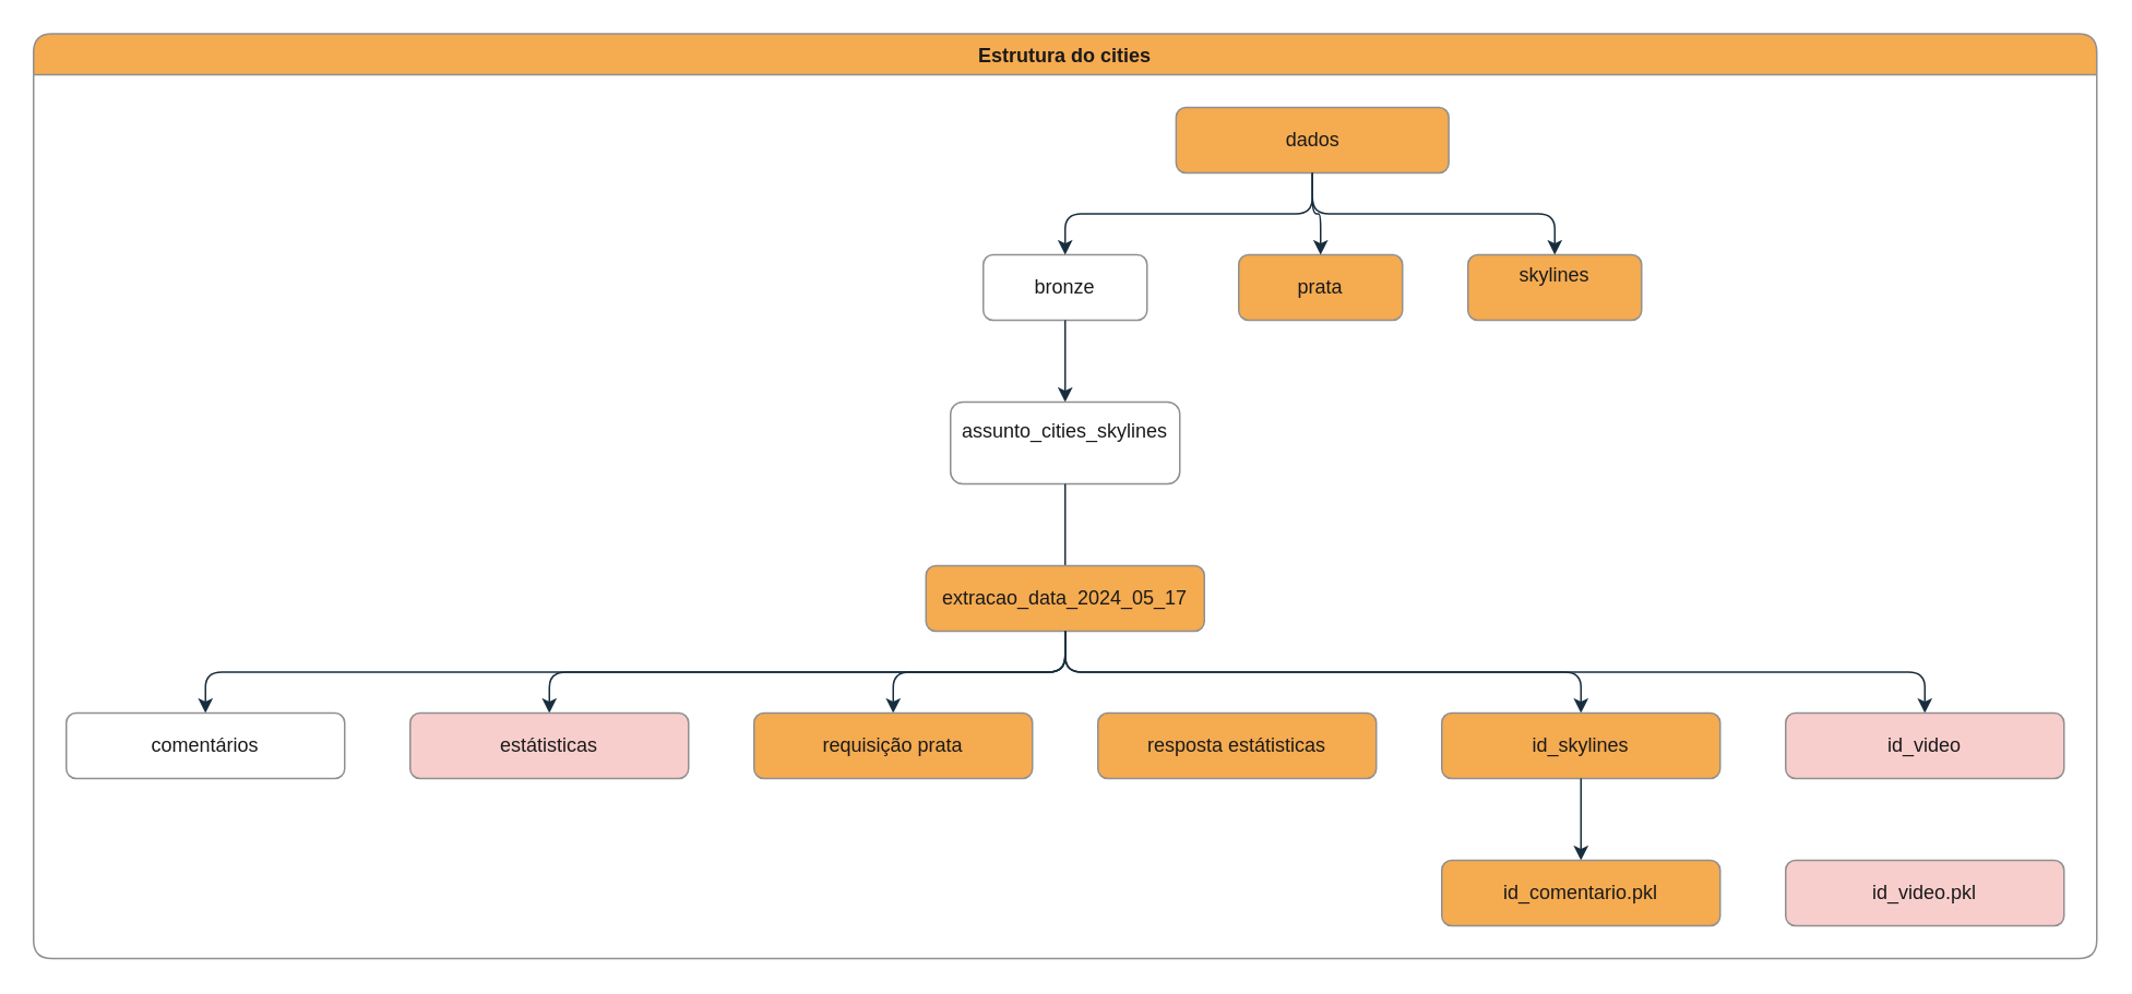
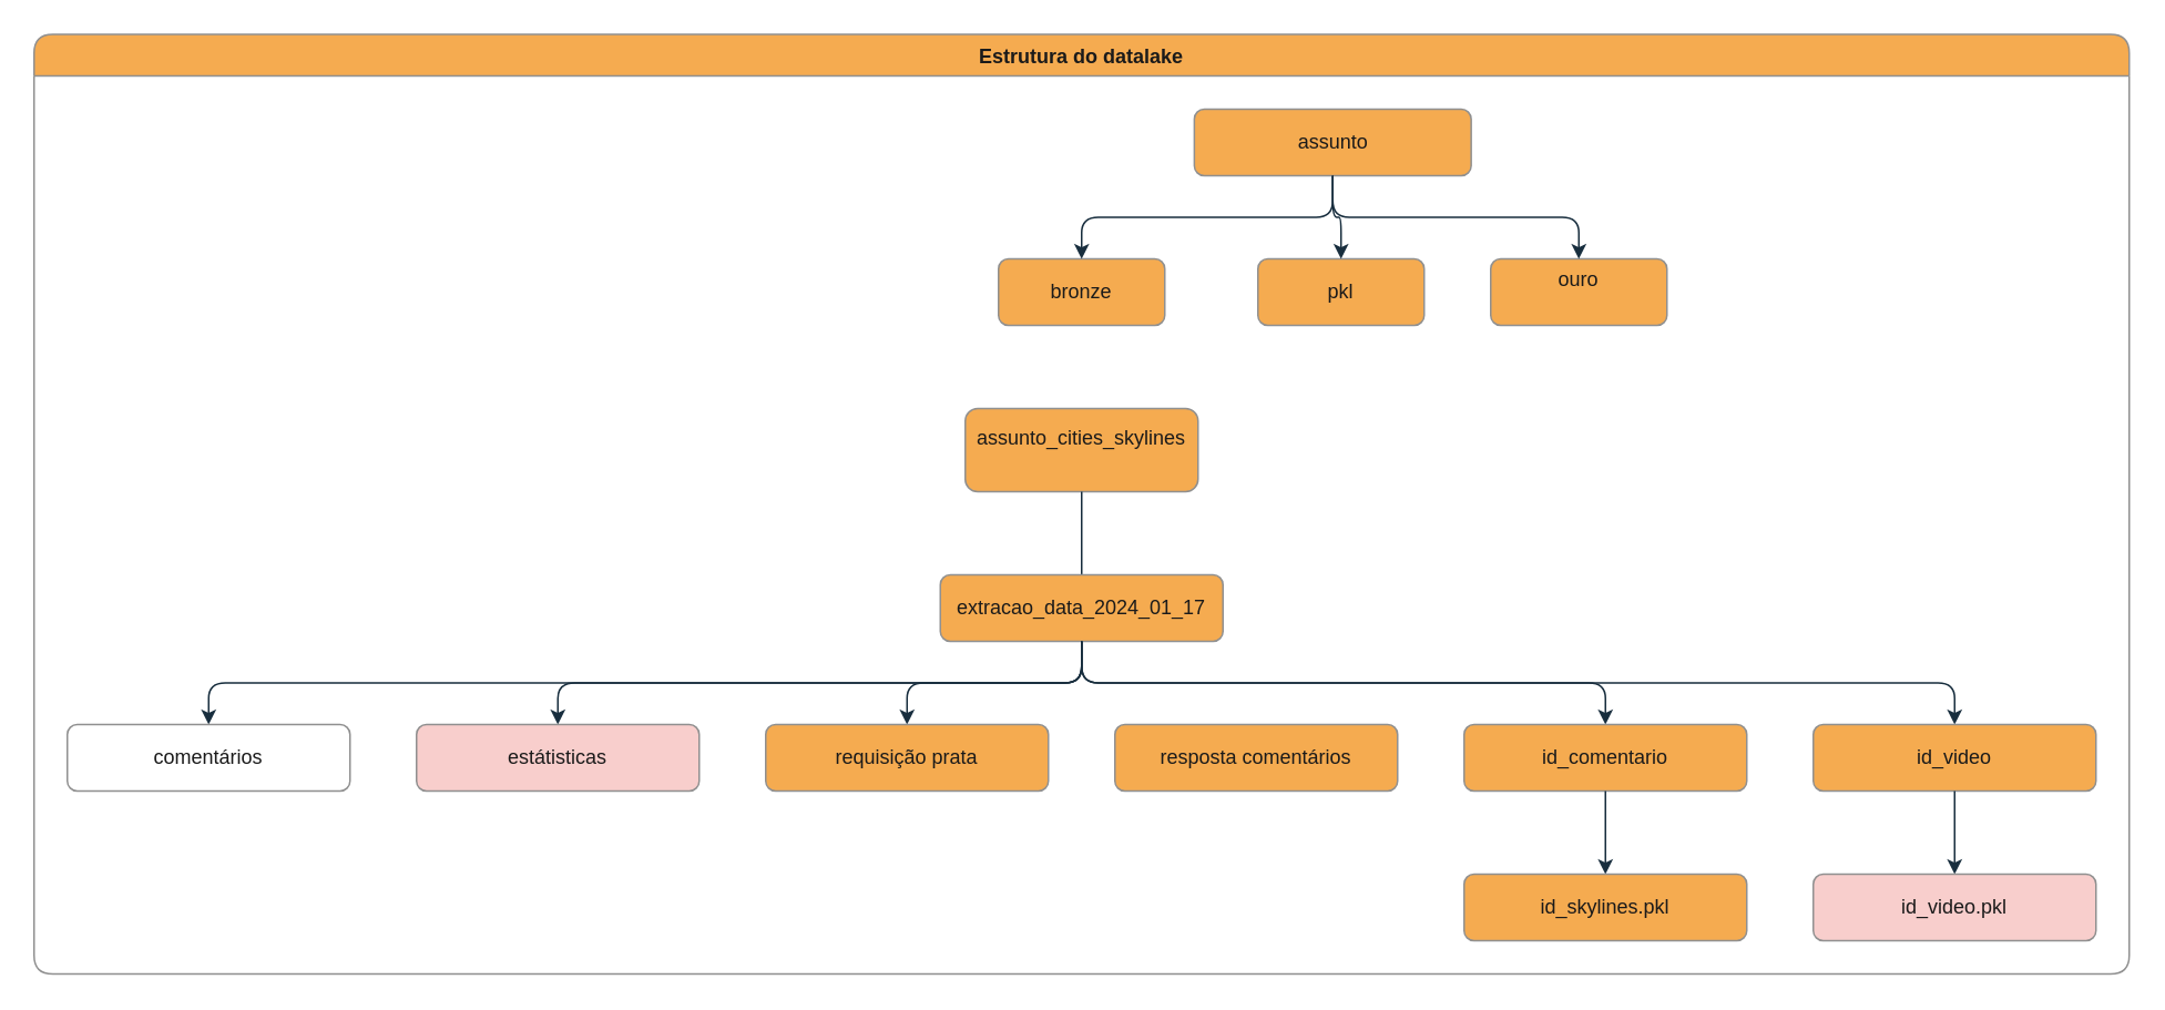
- <mxCell id="2" value="Estrutura do cities" style="swimlane;startSize=25;horizontal=1;childLayout=treeLayout;horizontalTree=0;resizable=0;containerType=tree;fontSize=12;flipV=0;flipH=1;rounded=1;labelBackgroundColor=none;fillColor=#F5AB50;strokeColor=#909090;fontColor=#1A1A1A;direction=east;" parent="1" vertex="1"><mxGeometry x="20" y="20" width="1260" height="565" as="geometry" /></mxCell>
+ <mxCell id="2" value="Estrutura do datalake" style="swimlane;startSize=25;horizontal=1;childLayout=treeLayout;horizontalTree=0;resizable=0;containerType=tree;fontSize=12;flipV=0;flipH=1;rounded=1;labelBackgroundColor=none;fillColor=#F5AB50;strokeColor=#909090;fontColor=#1A1A1A;direction=east;" parent="1" vertex="1"><mxGeometry x="20" y="20" width="1260" height="565" as="geometry" /></mxCell>
- <mxCell id="3" value="dados" style="whiteSpace=wrap;html=1;rounded=1;labelBackgroundColor=none;fillColor=#F5AB50;strokeColor=#909090;fontColor=#1A1A1A;" parent="2" vertex="1"><mxGeometry x="697.75" y="45" width="166.5" height="40" as="geometry" /></mxCell>
+ <mxCell id="3" value="assunto" style="whiteSpace=wrap;html=1;rounded=1;labelBackgroundColor=none;fillColor=#F5AB50;strokeColor=#909090;fontColor=#1A1A1A;" parent="2" vertex="1"><mxGeometry x="697.75" y="45" width="166.5" height="40" as="geometry" /></mxCell>
- <mxCell id="4" value="bronze" style="whiteSpace=wrap;html=1;rounded=1;labelBackgroundColor=none;fillColor=#ffffff;strokeColor=#909090;fontColor=#1A1A1A;" parent="2" vertex="1"><mxGeometry x="580" y="135" width="100" height="40" as="geometry" /></mxCell>
+ <mxCell id="4" value="bronze" style="whiteSpace=wrap;html=1;rounded=1;labelBackgroundColor=none;fillColor=#F5AB50;strokeColor=#909090;fontColor=#1A1A1A;" parent="2" vertex="1"><mxGeometry x="580" y="135" width="100" height="40" as="geometry" /></mxCell>
- <mxCell id="6" value="prata" style="whiteSpace=wrap;html=1;rounded=1;labelBackgroundColor=none;fillColor=#F5AB50;strokeColor=#909090;fontColor=#1A1A1A;" parent="2" vertex="1"><mxGeometry x="736" y="135" width="100" height="40" as="geometry" /></mxCell>
+ <mxCell id="6" value="pkl" style="whiteSpace=wrap;html=1;rounded=1;labelBackgroundColor=none;fillColor=#F5AB50;strokeColor=#909090;fontColor=#1A1A1A;" parent="2" vertex="1"><mxGeometry x="736" y="135" width="100" height="40" as="geometry" /></mxCell>
- <mxCell id="12" value="skylines&lt;div&gt;&lt;br/&gt;&lt;/div&gt;" style="whiteSpace=wrap;html=1;rounded=1;labelBackgroundColor=none;fillColor=#F5AB50;strokeColor=#909090;fontColor=#1A1A1A;" parent="2" vertex="1"><mxGeometry x="876" y="135" width="106" height="40" as="geometry" /></mxCell>
+ <mxCell id="12" value="ouro&lt;div&gt;&lt;br/&gt;&lt;/div&gt;" style="whiteSpace=wrap;html=1;rounded=1;labelBackgroundColor=none;fillColor=#F5AB50;strokeColor=#909090;fontColor=#1A1A1A;" parent="2" vertex="1"><mxGeometry x="876" y="135" width="106" height="40" as="geometry" /></mxCell>
- <mxCell id="8" value="" style="edgeStyle=elbowEdgeStyle;elbow=vertical;html=1;rounded=1;curved=0;sourcePerimeterSpacing=0;targetPerimeterSpacing=0;startSize=6;endSize=6;labelBackgroundColor=none;strokeColor=#182E3E;fontColor=default;" parent="2" source="4" target="9" edge="1"><mxGeometry relative="1" as="geometry"><mxPoint x="-5902.15" y="205" as="sourcePoint" /></mxGeometry></mxCell>
- <mxCell id="9" value="assunto_cities_skylines&lt;div&gt;&lt;br/&gt;&lt;/div&gt;" style="whiteSpace=wrap;html=1;rounded=1;labelBackgroundColor=none;fillColor=#ffffff;strokeColor=#909090;fontColor=#1A1A1A;" parent="2" vertex="1"><mxGeometry x="560" y="225" width="140" height="50" as="geometry" /></mxCell>
+ <mxCell id="9" value="assunto_cities_skylines&lt;div&gt;&lt;br/&gt;&lt;/div&gt;" style="whiteSpace=wrap;html=1;rounded=1;labelBackgroundColor=none;fillColor=#F5AB50;strokeColor=#909090;fontColor=#1A1A1A;" parent="2" vertex="1"><mxGeometry x="560" y="225" width="140" height="50" as="geometry" /></mxCell>
- <mxCell id="11" value="extracao_data_2024_05_17" style="whiteSpace=wrap;html=1;rounded=1;labelBackgroundColor=none;fillColor=#F5AB50;strokeColor=#909090;fontColor=#1A1A1A;" parent="2" vertex="1"><mxGeometry x="545" y="325" width="170" height="40" as="geometry" /></mxCell>
+ <mxCell id="11" value="extracao_data_2024_01_17" style="whiteSpace=wrap;html=1;rounded=1;labelBackgroundColor=none;fillColor=#F5AB50;strokeColor=#909090;fontColor=#1A1A1A;" parent="2" vertex="1"><mxGeometry x="545" y="325" width="170" height="40" as="geometry" /></mxCell>
- <mxCell id="20" value="resposta estátisticas" style="whiteSpace=wrap;html=1;rounded=1;labelBackgroundColor=none;fillColor=#F5AB50;strokeColor=#909090;fontColor=#1A1A1A;" parent="2" vertex="1"><mxGeometry x="650" y="415" width="170" height="40" as="geometry" /></mxCell>
+ <mxCell id="20" value="resposta comentários" style="whiteSpace=wrap;html=1;rounded=1;labelBackgroundColor=none;fillColor=#F5AB50;strokeColor=#909090;fontColor=#1A1A1A;" parent="2" vertex="1"><mxGeometry x="650" y="415" width="170" height="40" as="geometry" /></mxCell>
- <mxCell id="22" value="id_skylines" style="whiteSpace=wrap;html=1;rounded=1;labelBackgroundColor=none;fillColor=#F5AB50;strokeColor=#909090;fontColor=#1A1A1A;" vertex="1" parent="2"><mxGeometry x="860" y="415" width="170" height="40" as="geometry" /></mxCell>
+ <mxCell id="22" value="id_comentario" style="whiteSpace=wrap;html=1;rounded=1;labelBackgroundColor=none;fillColor=#F5AB50;strokeColor=#909090;fontColor=#1A1A1A;" vertex="1" parent="2"><mxGeometry x="860" y="415" width="170" height="40" as="geometry" /></mxCell>
- <mxCell id="26" value="id_video" style="whiteSpace=wrap;html=1;rounded=1;labelBackgroundColor=none;fillColor=#f8cecc;strokeColor=#909090;fontColor=#1A1A1A;" vertex="1" parent="2"><mxGeometry x="1070" y="415" width="170" height="40" as="geometry" /></mxCell>
+ <mxCell id="26" value="id_video" style="whiteSpace=wrap;html=1;rounded=1;labelBackgroundColor=none;fillColor=#F5AB50;strokeColor=#909090;fontColor=#1A1A1A;" vertex="1" parent="2"><mxGeometry x="1070" y="415" width="170" height="40" as="geometry" /></mxCell>
+ <mxCell id="27" value="" style="edgeStyle=elbowEdgeStyle;elbow=vertical;html=1;rounded=1;curved=0;sourcePerimeterSpacing=0;targetPerimeterSpacing=0;startSize=6;endSize=6;labelBackgroundColor=none;strokeColor=#182E3E;fontColor=default;" edge="1" target="28" source="26" parent="2"><mxGeometry relative="1" as="geometry"><mxPoint x="730" y="405" as="sourcePoint" /></mxGeometry></mxCell>
- <mxCell id="24" value="id_comentario.pkl" style="whiteSpace=wrap;html=1;rounded=1;labelBackgroundColor=none;fillColor=#F5AB50;strokeColor=#909090;fontColor=#1A1A1A;" vertex="1" parent="2"><mxGeometry x="860" y="505" width="170" height="40" as="geometry" /></mxCell>
+ <mxCell id="24" value="id_skylines.pkl" style="whiteSpace=wrap;html=1;rounded=1;labelBackgroundColor=none;fillColor=#F5AB50;strokeColor=#909090;fontColor=#1A1A1A;" vertex="1" parent="2"><mxGeometry x="860" y="505" width="170" height="40" as="geometry" /></mxCell>
